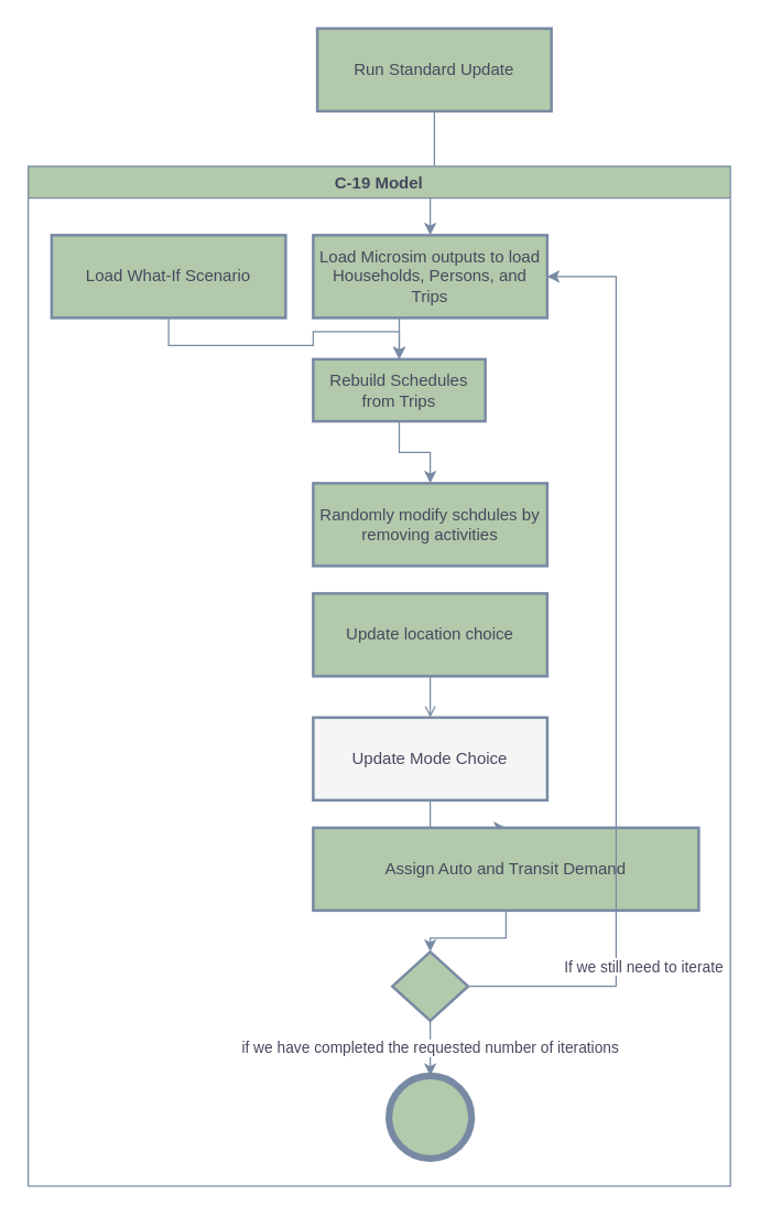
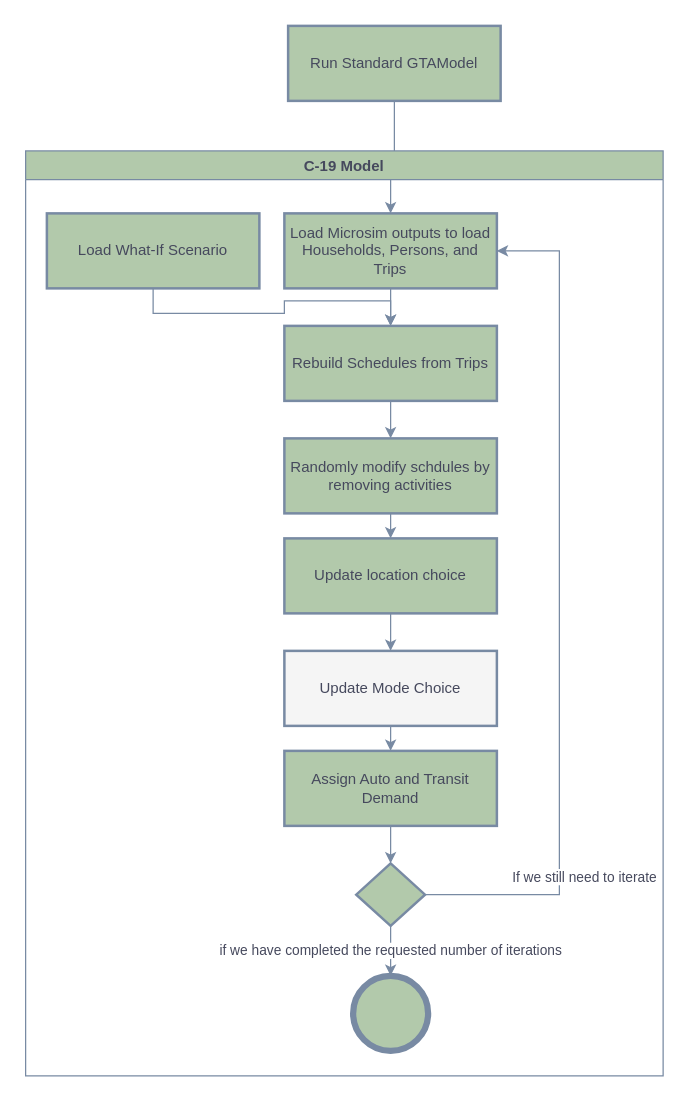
- <mxCell id="3" value="Run Standard Update" style="rounded=0;whiteSpace=wrap;html=1;absoluteArcSize=1;arcSize=14;strokeWidth=2;fillColor=#B2C9AB;strokeColor=#788AA3;fontColor=#46495D;" vertex="1" parent="1"><mxGeometry x="230" y="20" width="170" height="60" as="geometry" /></mxCell>
+ <mxCell id="3" value="Run Standard GTAModel" style="rounded=0;whiteSpace=wrap;html=1;absoluteArcSize=1;arcSize=14;strokeWidth=2;fillColor=#B2C9AB;strokeColor=#788AA3;fontColor=#46495D;" vertex="1" parent="1"><mxGeometry x="230" y="20" width="170" height="60" as="geometry" /></mxCell>
- <mxCell id="10" value="Rebuild Schedules from Trips" style="rounded=0;whiteSpace=wrap;html=1;absoluteArcSize=1;arcSize=14;strokeWidth=2;fillColor=#B2C9AB;strokeColor=#788AA3;fontColor=#46495D;" vertex="1" parent="4"><mxGeometry x="207" y="140" width="125" height="45" as="geometry" /></mxCell>
+ <mxCell id="10" value="Rebuild Schedules from Trips" style="rounded=0;whiteSpace=wrap;html=1;absoluteArcSize=1;arcSize=14;strokeWidth=2;fillColor=#B2C9AB;strokeColor=#788AA3;fontColor=#46495D;" vertex="1" parent="4"><mxGeometry x="207" y="140" width="170" height="60" as="geometry" /></mxCell>
+ <mxCell id="11" style="edgeStyle=orthogonalEdgeStyle;rounded=0;orthogonalLoop=1;jettySize=auto;html=1;exitX=0.5;exitY=1;exitDx=0;exitDy=0;entryX=0.5;entryY=0;entryDx=0;entryDy=0;strokeColor=#788AA3;fontColor=#46495D;" edge="1" parent="4" source="12" target="13"><mxGeometry relative="1" as="geometry" /></mxCell>
- <mxCell id="22" style="edgeStyle=orthogonalEdgeStyle;rounded=0;orthogonalLoop=1;jettySize=auto;html=1;exitX=0.5;exitY=1;exitDx=0;exitDy=0;strokeColor=#788AA3;fontColor=#46495D;entryX=0.5;entryY=0;entryDx=0;entryDy=0;endArrow=open;" edge="1" parent="4" source="13" target="15"><mxGeometry relative="1" as="geometry"><mxPoint x="182" y="400" as="targetPoint" /></mxGeometry></mxCell>
+ <mxCell id="22" style="edgeStyle=orthogonalEdgeStyle;rounded=0;orthogonalLoop=1;jettySize=auto;html=1;exitX=0.5;exitY=1;exitDx=0;exitDy=0;strokeColor=#788AA3;fontColor=#46495D;entryX=0.5;entryY=0;entryDx=0;entryDy=0;" edge="1" parent="4" source="13" target="15"><mxGeometry relative="1" as="geometry"><mxPoint x="182" y="400" as="targetPoint" /></mxGeometry></mxCell>
- <mxCell id="17" value="Assign Auto and Transit Demand" style="rounded=0;whiteSpace=wrap;html=1;absoluteArcSize=1;arcSize=14;strokeWidth=2;fillColor=#B2C9AB;strokeColor=#788AA3;fontColor=#46495D;" vertex="1" parent="4"><mxGeometry x="207" y="480" width="280" height="60" as="geometry" /></mxCell>
+ <mxCell id="17" value="Assign Auto and Transit Demand" style="rounded=0;whiteSpace=wrap;html=1;absoluteArcSize=1;arcSize=14;strokeWidth=2;fillColor=#B2C9AB;strokeColor=#788AA3;fontColor=#46495D;" vertex="1" parent="4"><mxGeometry x="207" y="480" width="170" height="60" as="geometry" /></mxCell>
